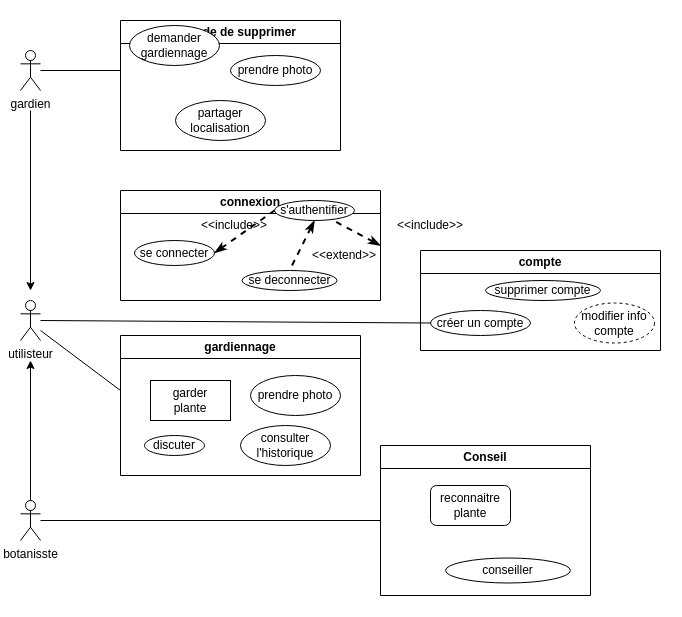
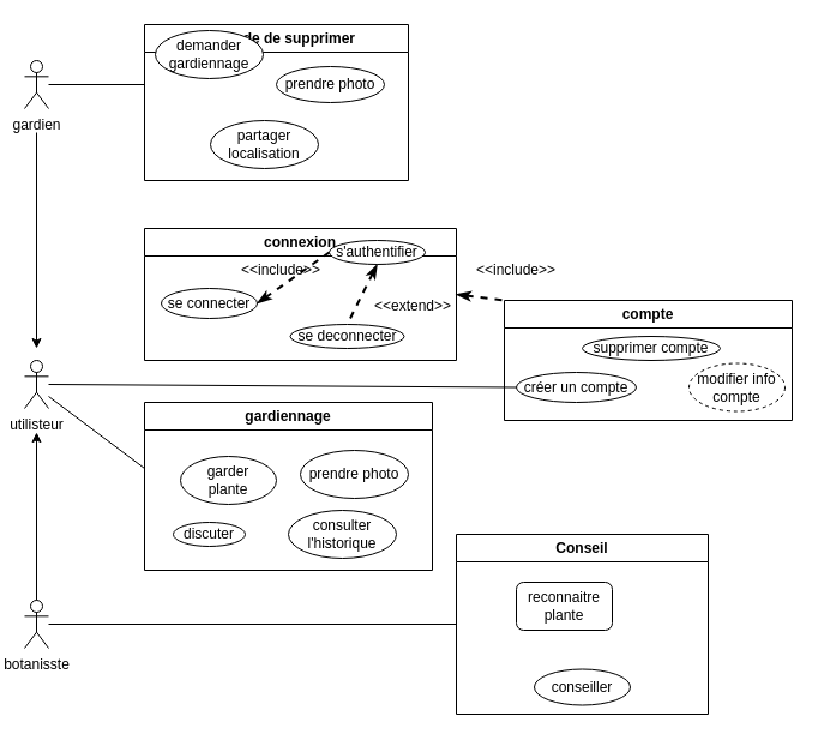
- <mxCell id="17" value="" style="endArrow=none;dashed=1;html=1;strokeWidth=2;rounded=0;exitX=1;exitY=0.5;exitDx=0;exitDy=0;startArrow=classicThin;startFill=1;" parent="1" source="4" target="5" edge="1"><mxGeometry width="50" height="50" relative="1" as="geometry"><mxPoint x="440" y="260" as="sourcePoint" /><mxPoint x="544" y="230" as="targetPoint" /></mxGeometry></mxCell>
+ <mxCell id="17" value="" style="endArrow=none;dashed=1;html=1;strokeWidth=2;rounded=0;entryX=0;entryY=0;entryDx=0;entryDy=0;exitX=1;exitY=0.5;exitDx=0;exitDy=0;startArrow=classicThin;startFill=1;" parent="1" source="4" target="12" edge="1"><mxGeometry width="50" height="50" relative="1" as="geometry"><mxPoint x="440" y="260" as="sourcePoint" /><mxPoint x="544" y="230" as="targetPoint" /></mxGeometry></mxCell>
- <mxCell id="29" value="garder&lt;br&gt;plante" style="whiteSpace=wrap;html=1;rounded=0;" parent="25" vertex="1"><mxGeometry x="30" y="45" width="80" height="40" as="geometry" /></mxCell>
+ <mxCell id="29" value="garder&lt;br&gt;plante" style="ellipse;whiteSpace=wrap;html=1;" parent="25" vertex="1"><mxGeometry x="30" y="45" width="80" height="40" as="geometry" /></mxCell>
- <mxCell id="35" value="conseiller" style="ellipse;whiteSpace=wrap;html=1;" parent="34" vertex="1"><mxGeometry x="65" y="112.5" width="125" height="25" as="geometry" /></mxCell>
+ <mxCell id="35" value="conseiller" style="ellipse;whiteSpace=wrap;html=1;" parent="34" vertex="1"><mxGeometry x="65" y="112.5" width="80" height="30" as="geometry" /></mxCell>
